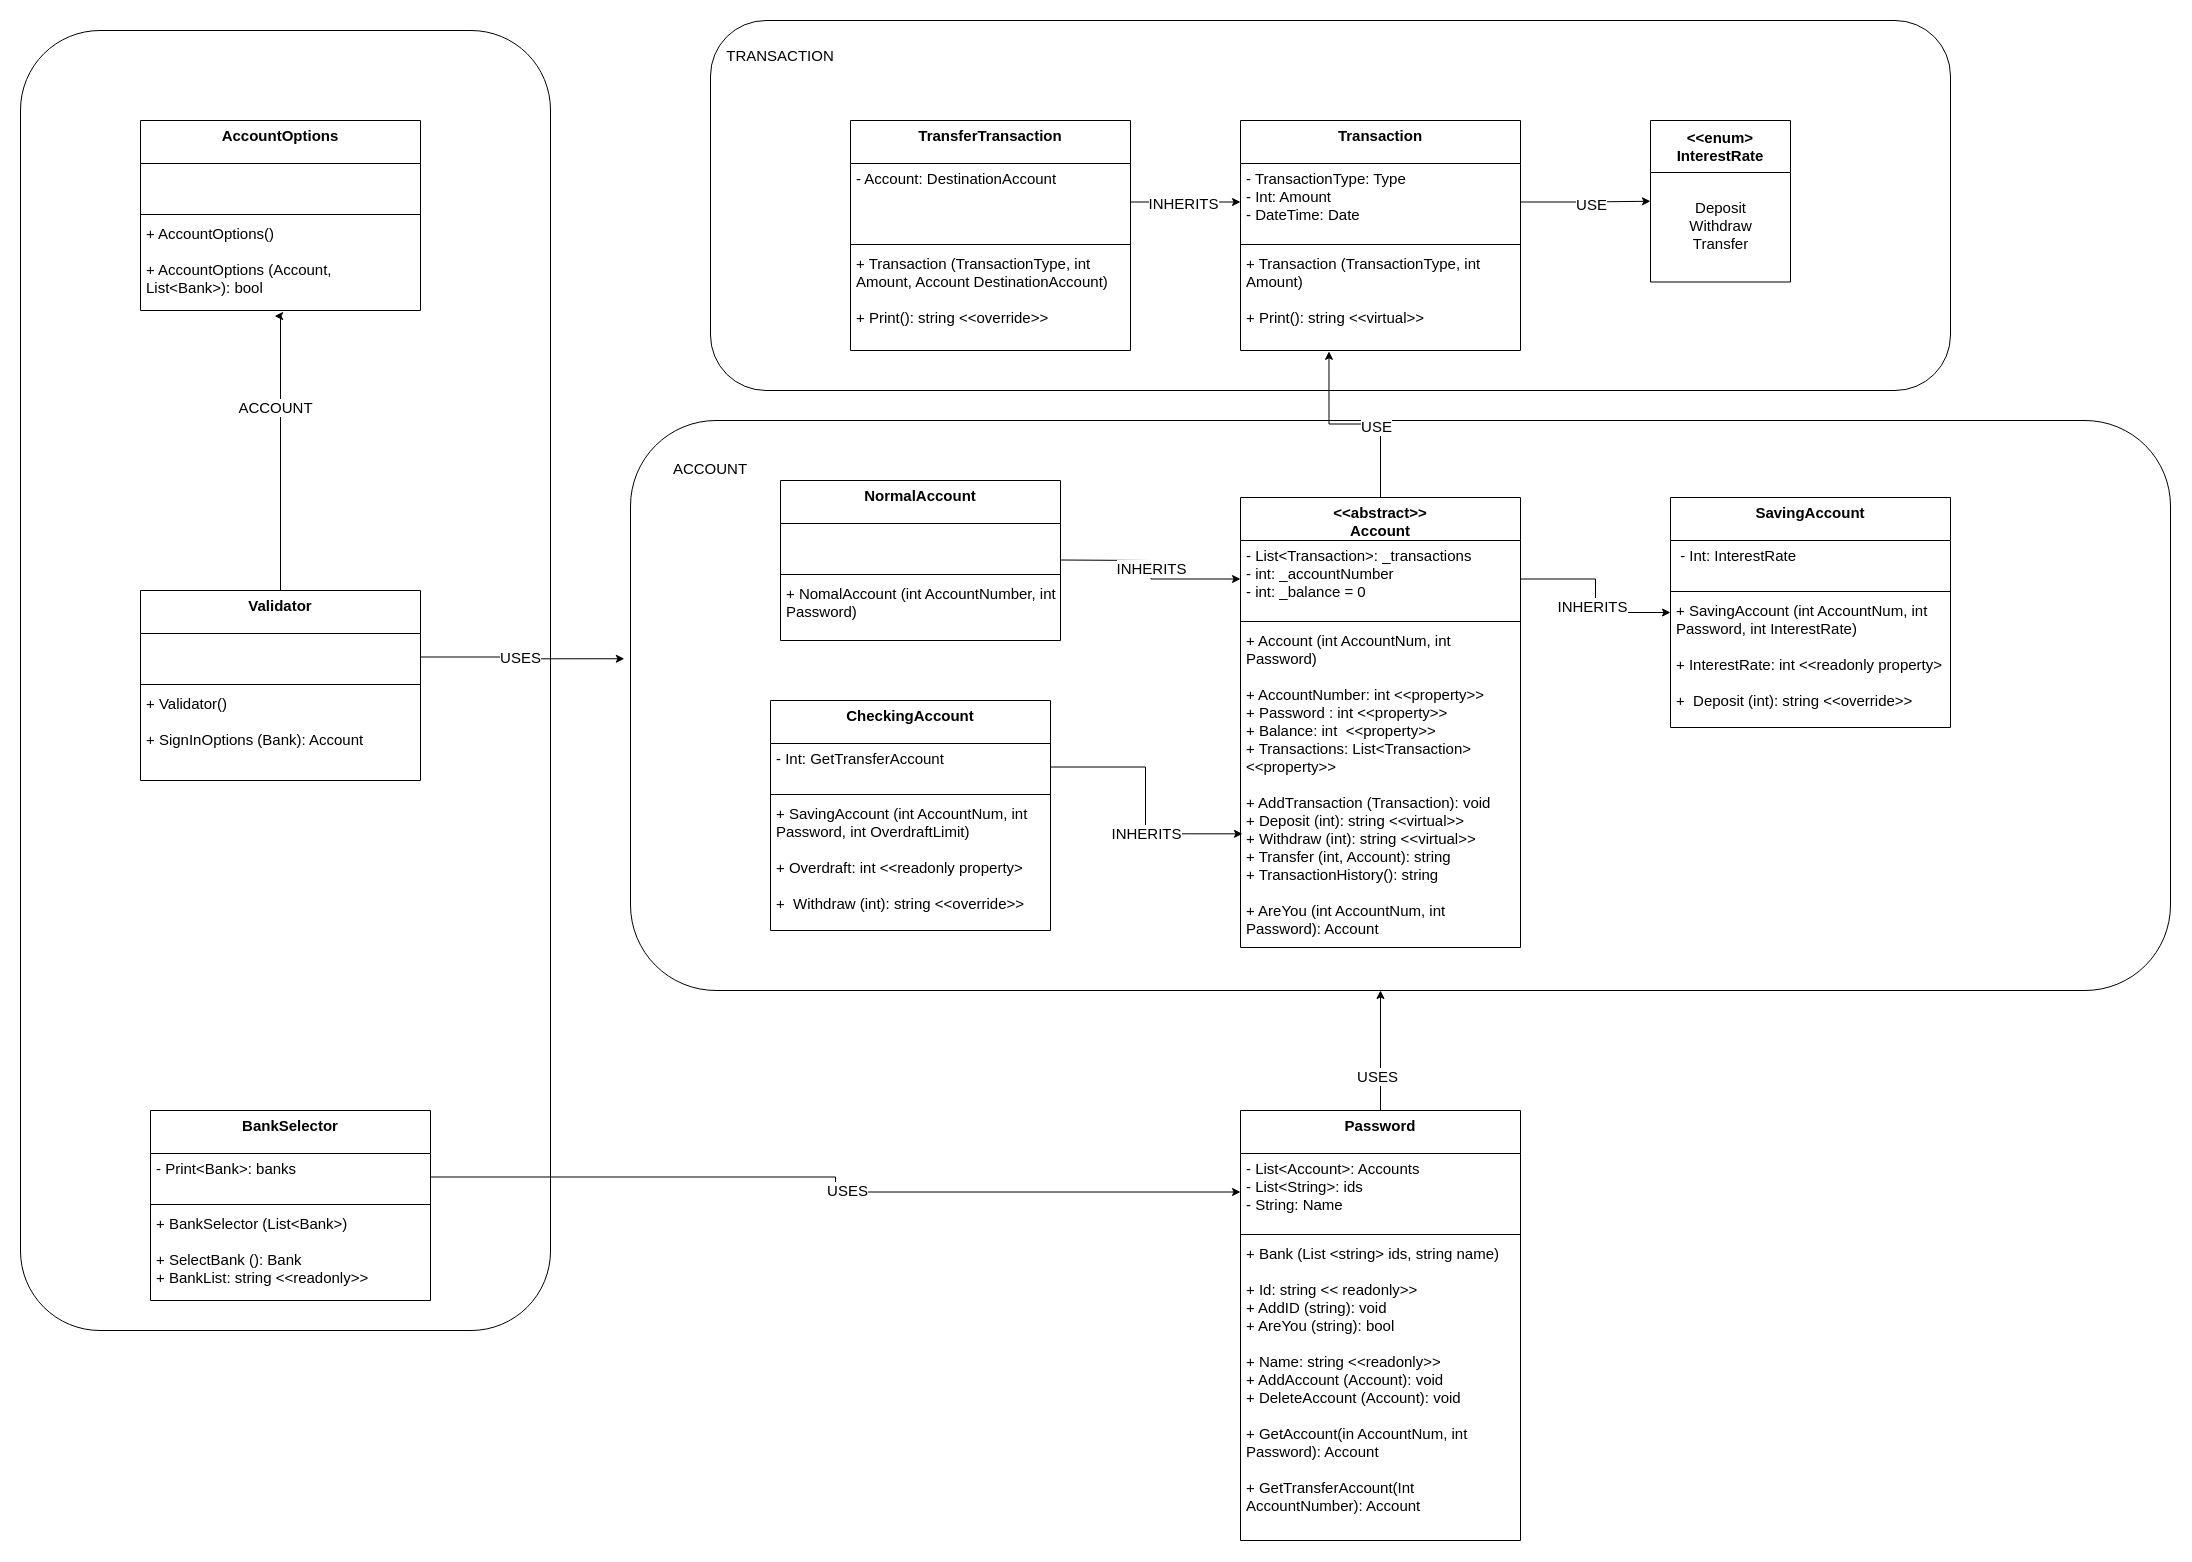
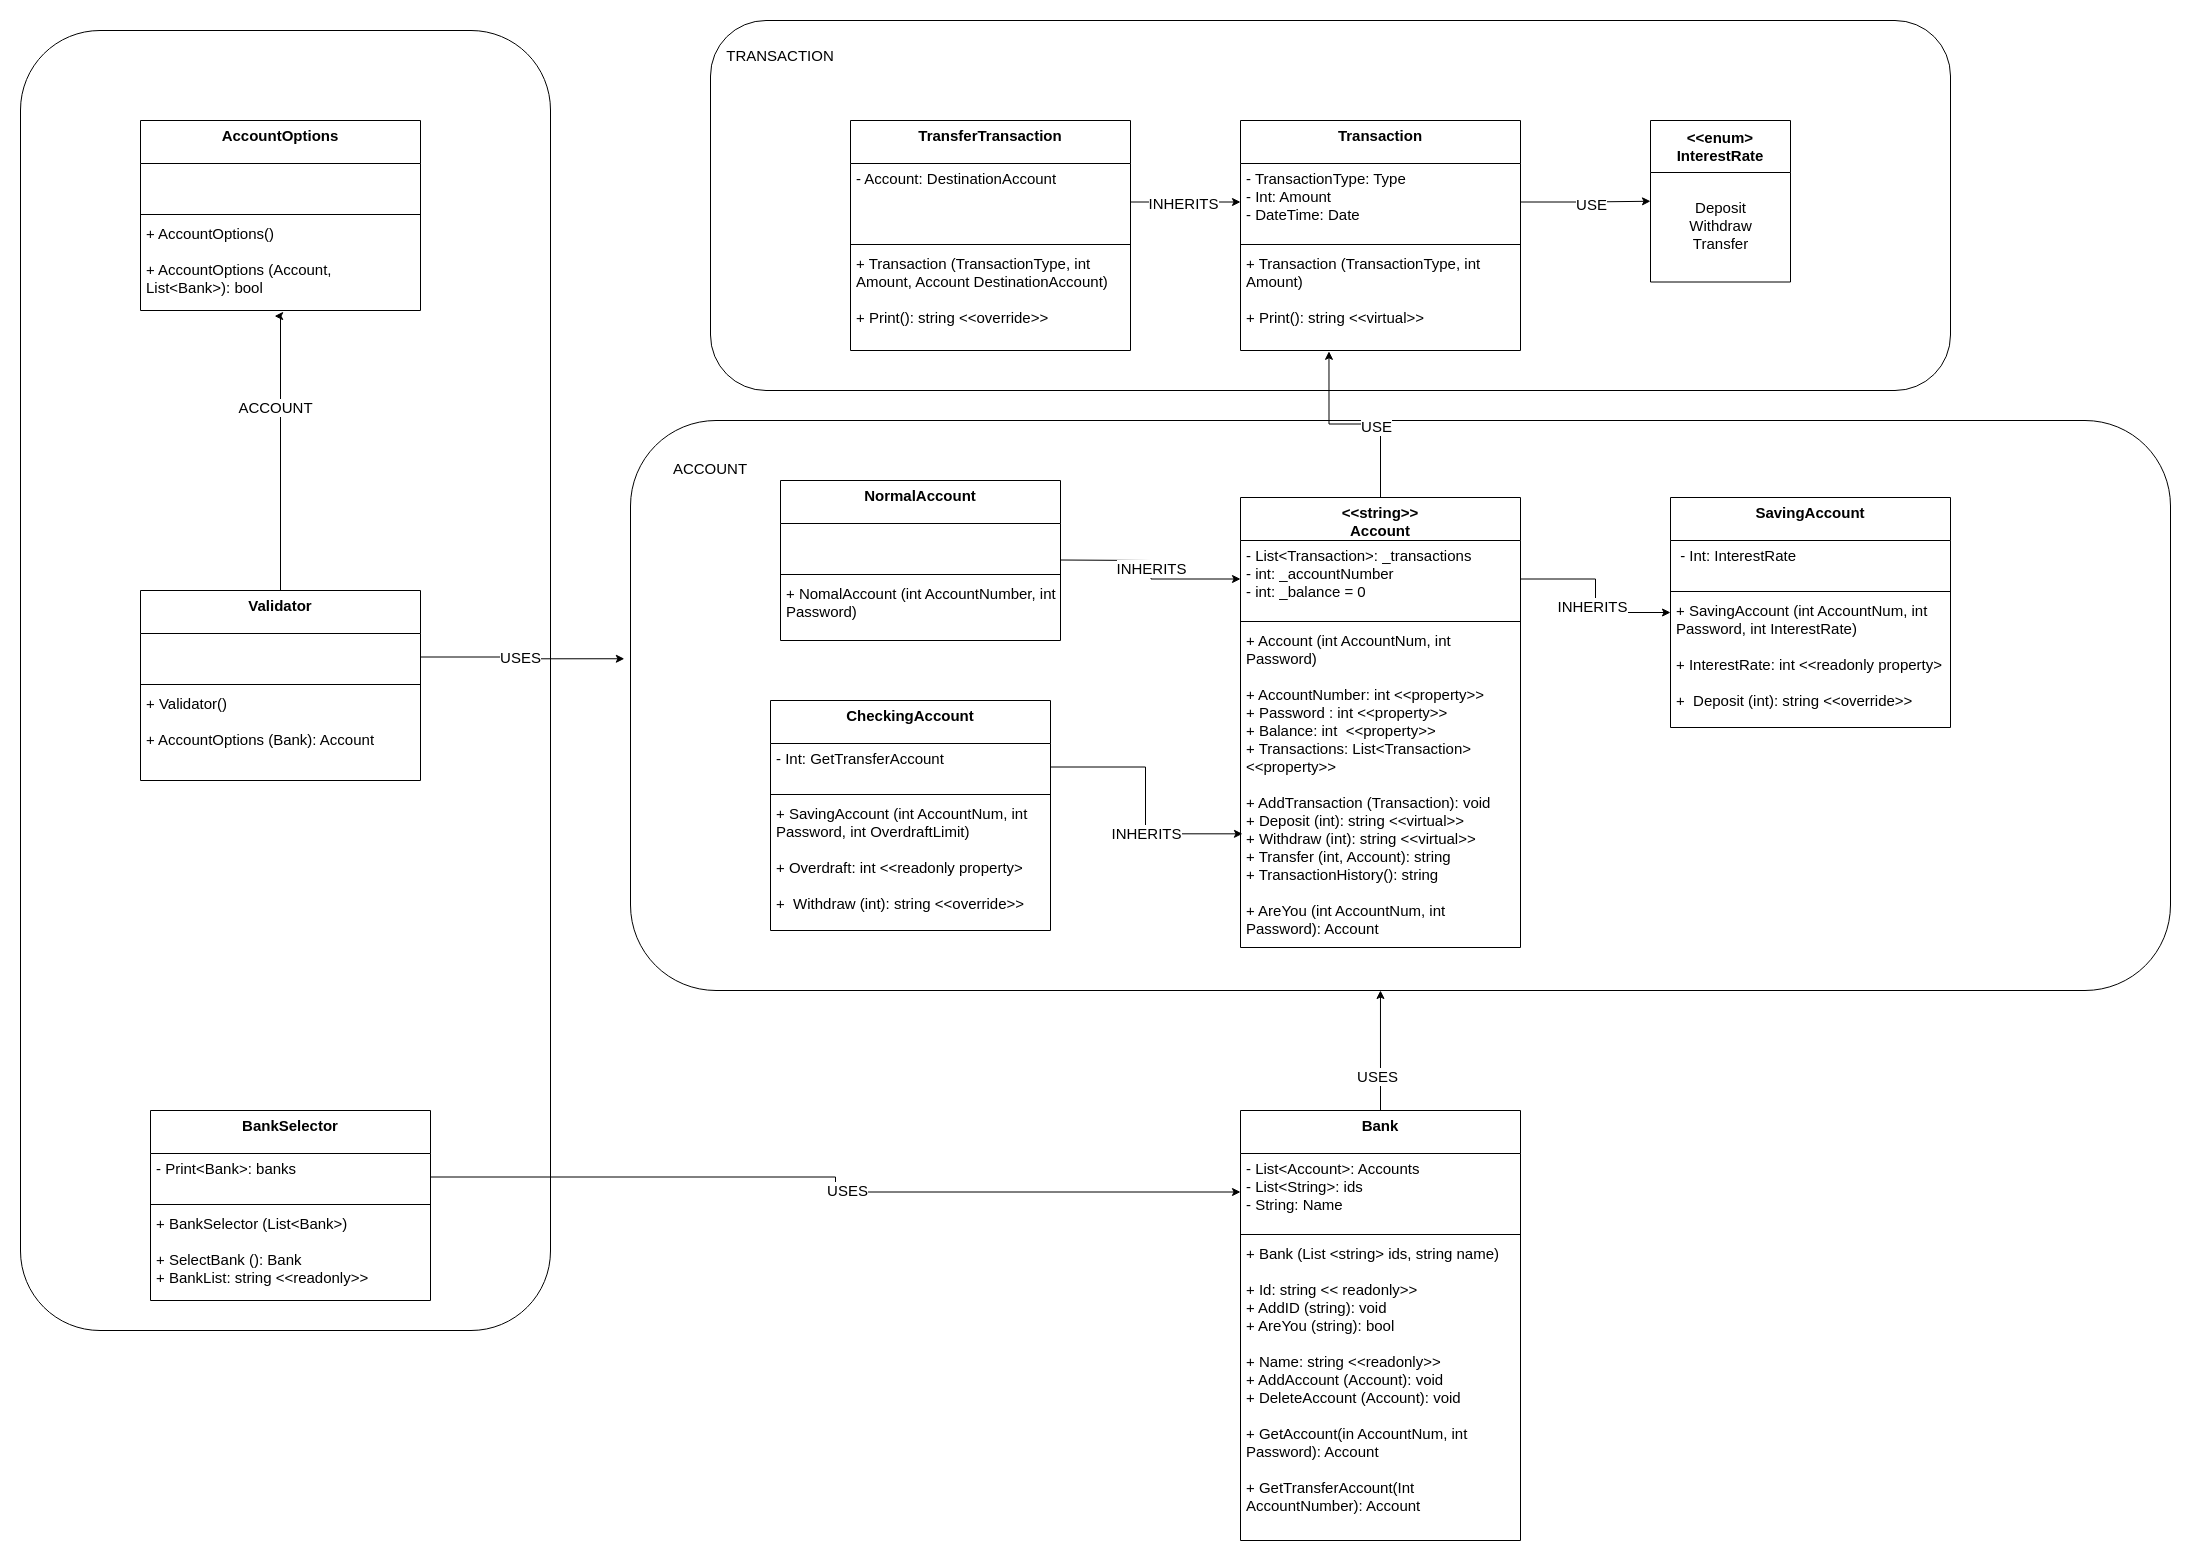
- <mxCell id="8" value="&lt;div style=&quot;font-size: 15px;&quot;&gt;&amp;lt;&amp;lt;abstract&amp;gt;&amp;gt;&lt;/div&gt;Account" style="swimlane;fontStyle=1;align=center;verticalAlign=top;childLayout=stackLayout;horizontal=1;startSize=43;horizontalStack=0;resizeParent=1;resizeParentMax=0;resizeLast=0;collapsible=1;marginBottom=0;whiteSpace=wrap;html=1;fontSize=15;" vertex="1" parent="1"><mxGeometry x="1240" y="497" width="280" height="450" as="geometry" /></mxCell>
+ <mxCell id="8" value="&lt;div style=&quot;font-size: 15px;&quot;&gt;&amp;lt;&amp;lt;string&amp;gt;&amp;gt;&lt;/div&gt;Account" style="swimlane;fontStyle=1;align=center;verticalAlign=top;childLayout=stackLayout;horizontal=1;startSize=43;horizontalStack=0;resizeParent=1;resizeParentMax=0;resizeLast=0;collapsible=1;marginBottom=0;whiteSpace=wrap;html=1;fontSize=15;" vertex="1" parent="1"><mxGeometry x="1240" y="497" width="280" height="450" as="geometry" /></mxCell>
- <mxCell id="62" value="&lt;div style=&quot;font-size: 15px;&quot;&gt;&lt;div style=&quot;font-size: 15px;&quot;&gt;+ Validator()&lt;/div&gt;&lt;div style=&quot;font-size: 15px;&quot;&gt;&lt;br&gt;&lt;/div&gt;&lt;div style=&quot;font-size: 15px;&quot;&gt;+ SignInOptions (Bank): Account&lt;/div&gt;&lt;/div&gt;" style="text;strokeColor=none;fillColor=none;align=left;verticalAlign=top;spacingLeft=4;spacingRight=4;overflow=hidden;rotatable=0;points=[[0,0.5],[1,0.5]];portConstraint=eastwest;whiteSpace=wrap;html=1;fontSize=15;" vertex="1" parent="59"><mxGeometry y="98" width="280" height="92" as="geometry" /></mxCell>
+ <mxCell id="62" value="&lt;div style=&quot;font-size: 15px;&quot;&gt;&lt;div style=&quot;font-size: 15px;&quot;&gt;+ Validator()&lt;/div&gt;&lt;div style=&quot;font-size: 15px;&quot;&gt;&lt;br&gt;&lt;/div&gt;&lt;div style=&quot;font-size: 15px;&quot;&gt;+ AccountOptions (Bank): Account&lt;/div&gt;&lt;/div&gt;" style="text;strokeColor=none;fillColor=none;align=left;verticalAlign=top;spacingLeft=4;spacingRight=4;overflow=hidden;rotatable=0;points=[[0,0.5],[1,0.5]];portConstraint=eastwest;whiteSpace=wrap;html=1;fontSize=15;" vertex="1" parent="59"><mxGeometry y="98" width="280" height="92" as="geometry" /></mxCell>
- <mxCell id="47" value="Password&lt;div style=&quot;font-size: 15px;&quot;&gt;&lt;/div&gt;" style="swimlane;fontStyle=1;align=center;verticalAlign=top;childLayout=stackLayout;horizontal=1;startSize=43;horizontalStack=0;resizeParent=1;resizeParentMax=0;resizeLast=0;collapsible=1;marginBottom=0;whiteSpace=wrap;html=1;fontSize=15;" vertex="1" parent="1"><mxGeometry x="1240" y="1110" width="280" height="430" as="geometry" /></mxCell>
+ <mxCell id="47" value="Bank&lt;div style=&quot;font-size: 15px;&quot;&gt;&lt;/div&gt;" style="swimlane;fontStyle=1;align=center;verticalAlign=top;childLayout=stackLayout;horizontal=1;startSize=43;horizontalStack=0;resizeParent=1;resizeParentMax=0;resizeLast=0;collapsible=1;marginBottom=0;whiteSpace=wrap;html=1;fontSize=15;" vertex="1" parent="1"><mxGeometry x="1240" y="1110" width="280" height="430" as="geometry" /></mxCell>
